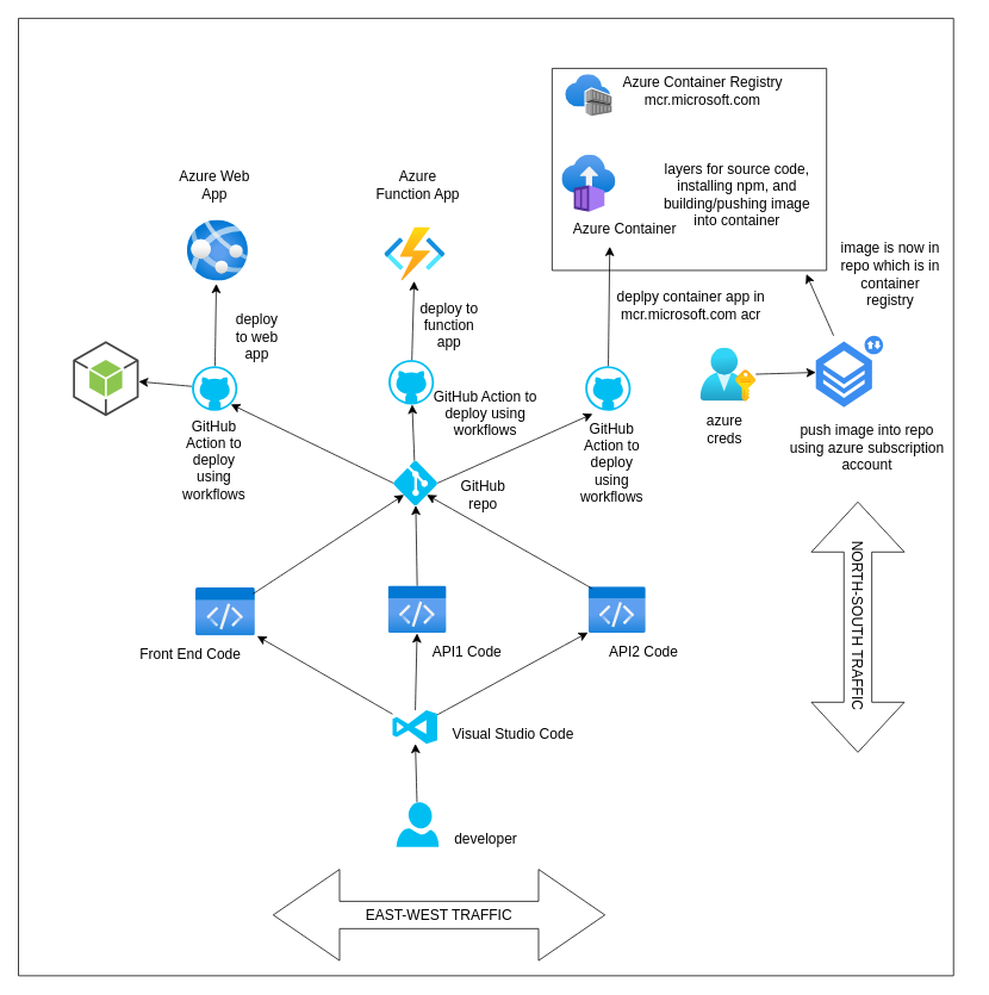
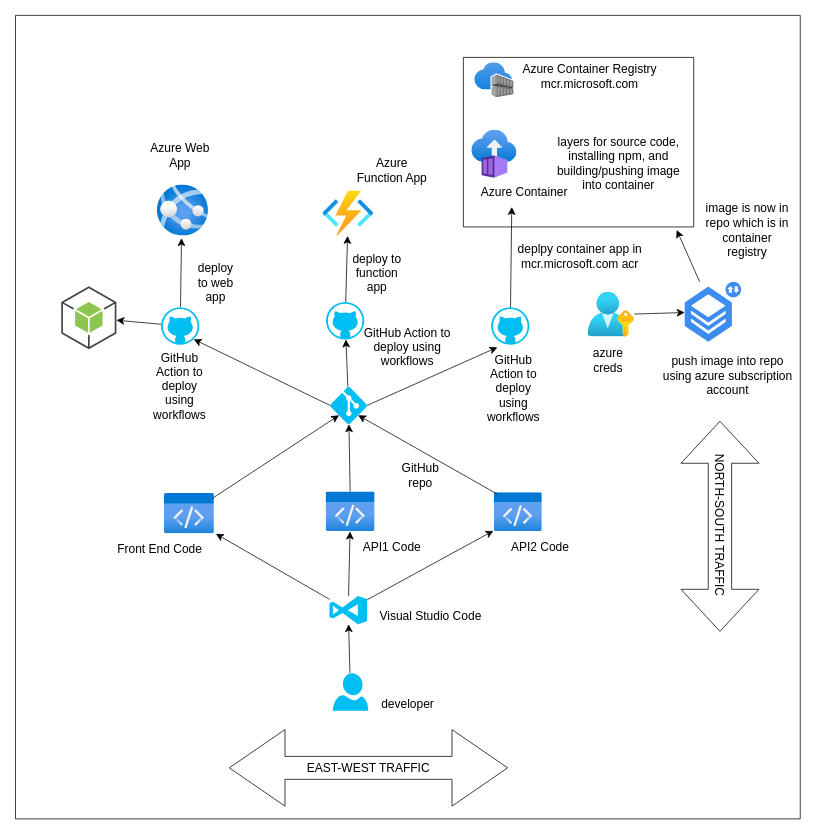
- <mxCell id="56" value="Azure Function App" style="text;strokeColor=none;fillColor=none;html=1;align=center;verticalAlign=middle;whiteSpace=wrap;rounded=0;fontSize=16;" vertex="1" parent="29"><mxGeometry x="398" y="171" width="98" height="30" as="geometry" /></mxCell>
+ <mxCell id="56" value="Azure Function App" style="text;strokeColor=none;fillColor=none;html=1;align=center;verticalAlign=middle;whiteSpace=wrap;rounded=0;fontSize=16;" vertex="1" parent="29"><mxGeometry x="453" y="191" width="98" height="30" as="geometry" /></mxCell>
- <mxCell id="54" value="GitHub repo" style="text;strokeColor=none;fillColor=none;html=1;align=center;verticalAlign=middle;whiteSpace=wrap;rounded=0;fontSize=16;" vertex="1" parent="29"><mxGeometry x="481" y="518" width="78" height="30" as="geometry" /></mxCell>
+ <mxCell id="54" value="GitHub repo" style="text;strokeColor=none;fillColor=none;html=1;align=center;verticalAlign=middle;whiteSpace=wrap;rounded=0;fontSize=16;" vertex="1" parent="29"><mxGeometry x="501" y="598" width="78" height="30" as="geometry" /></mxCell>
